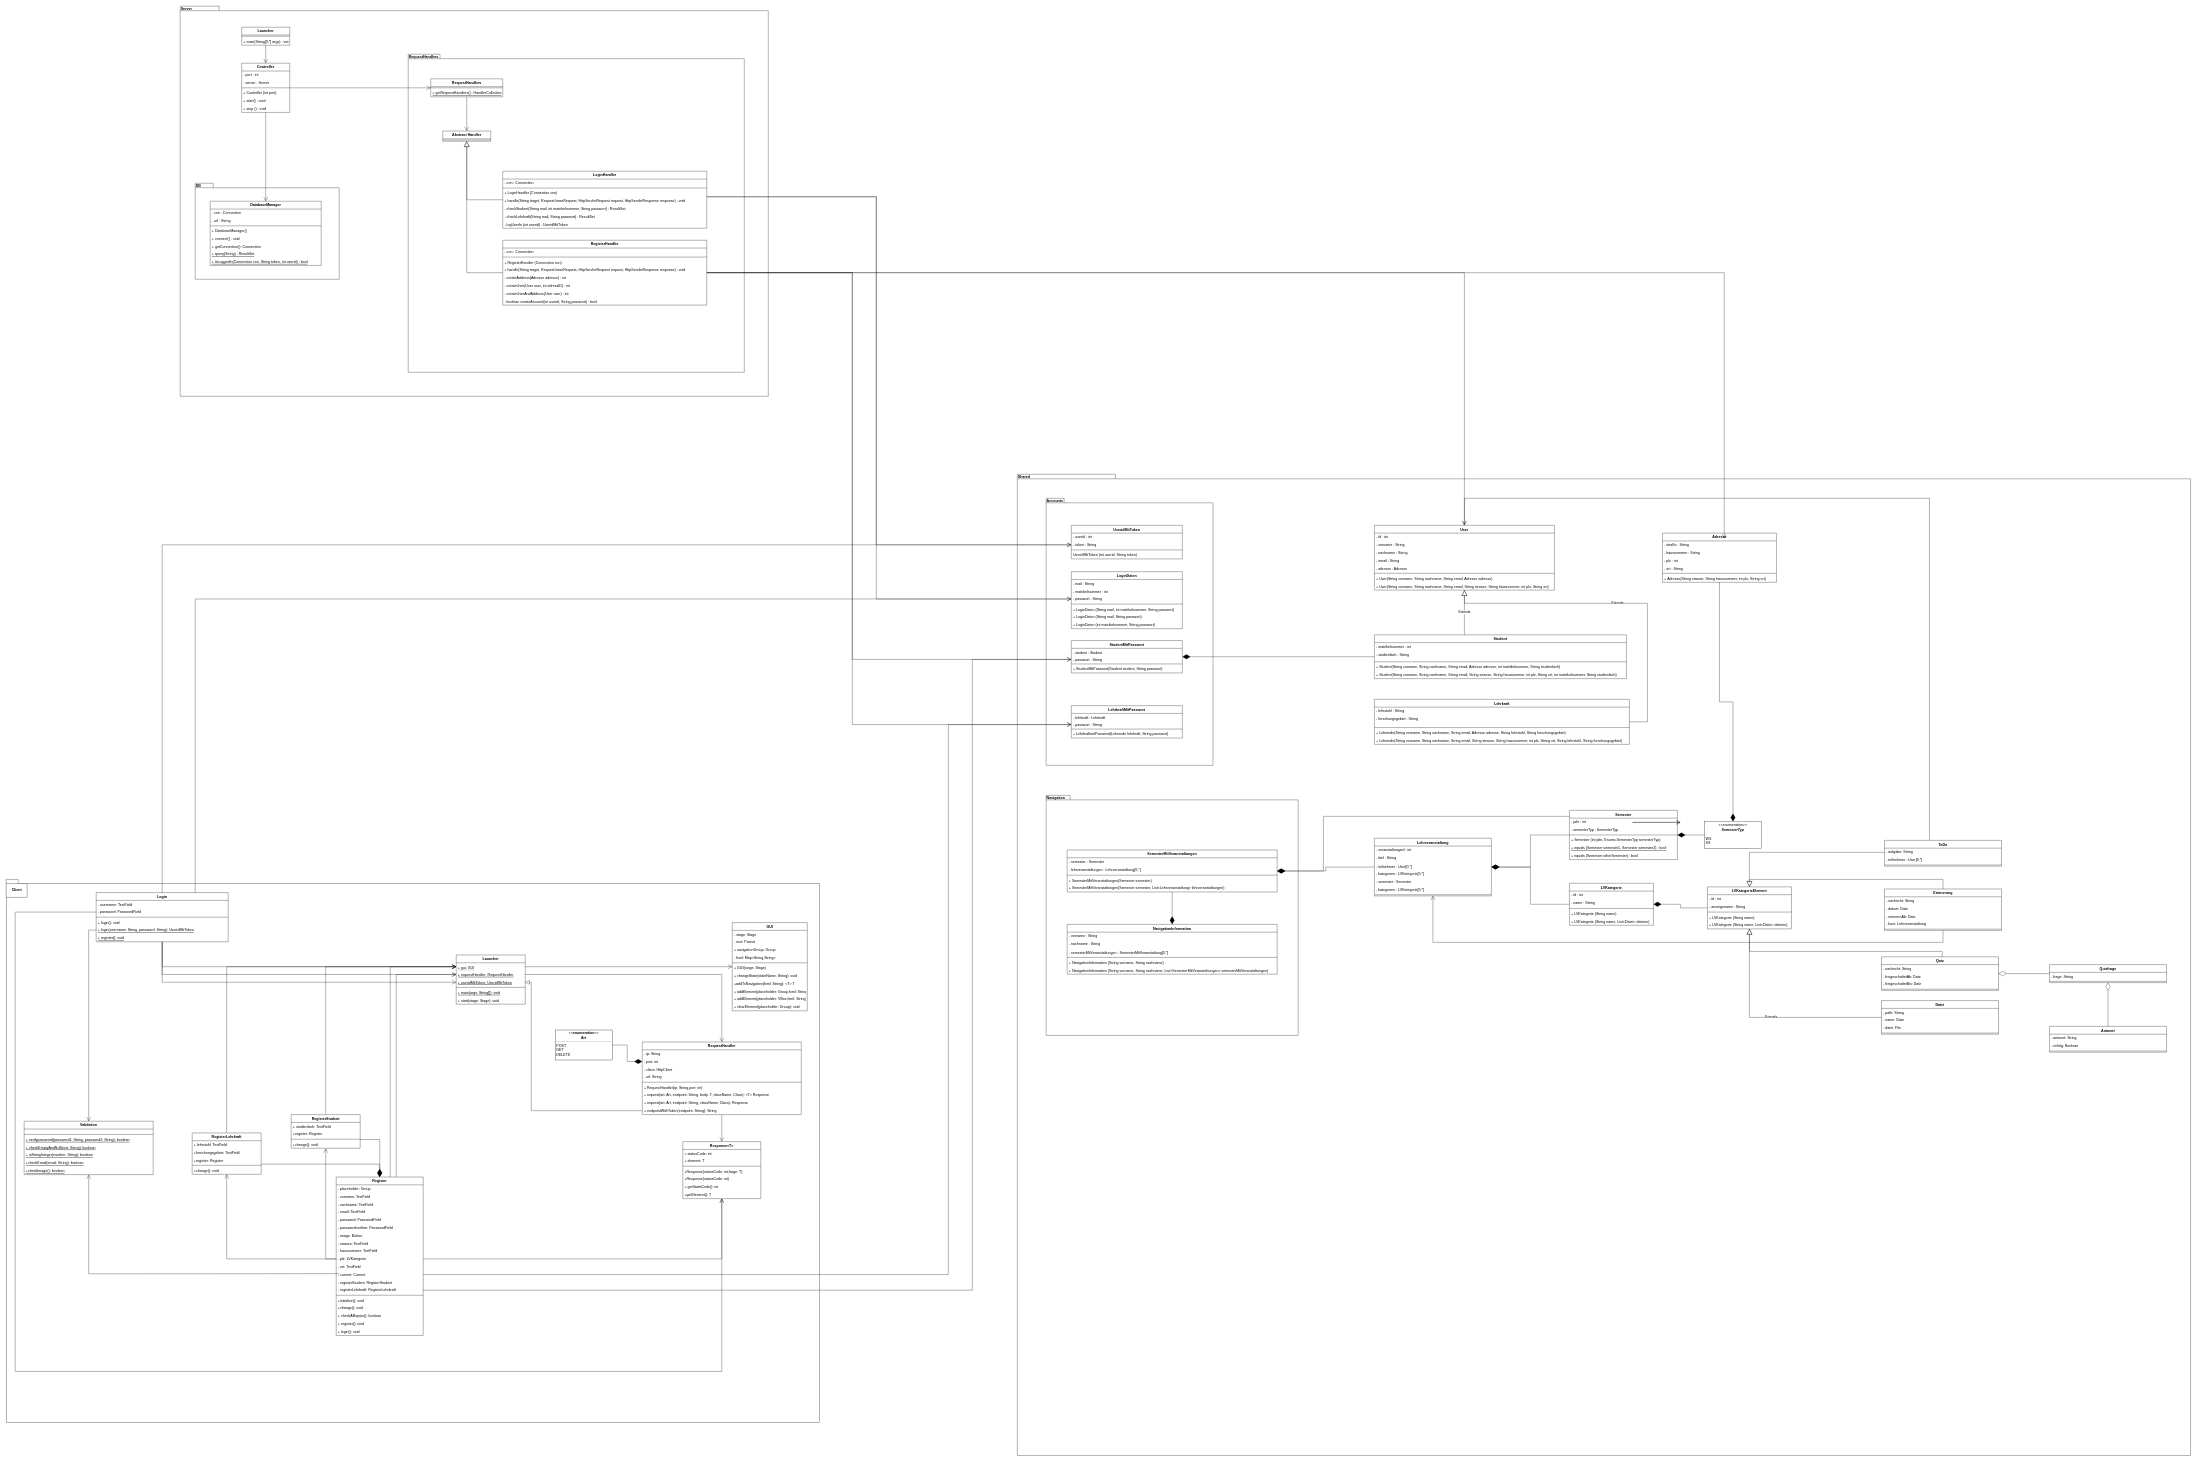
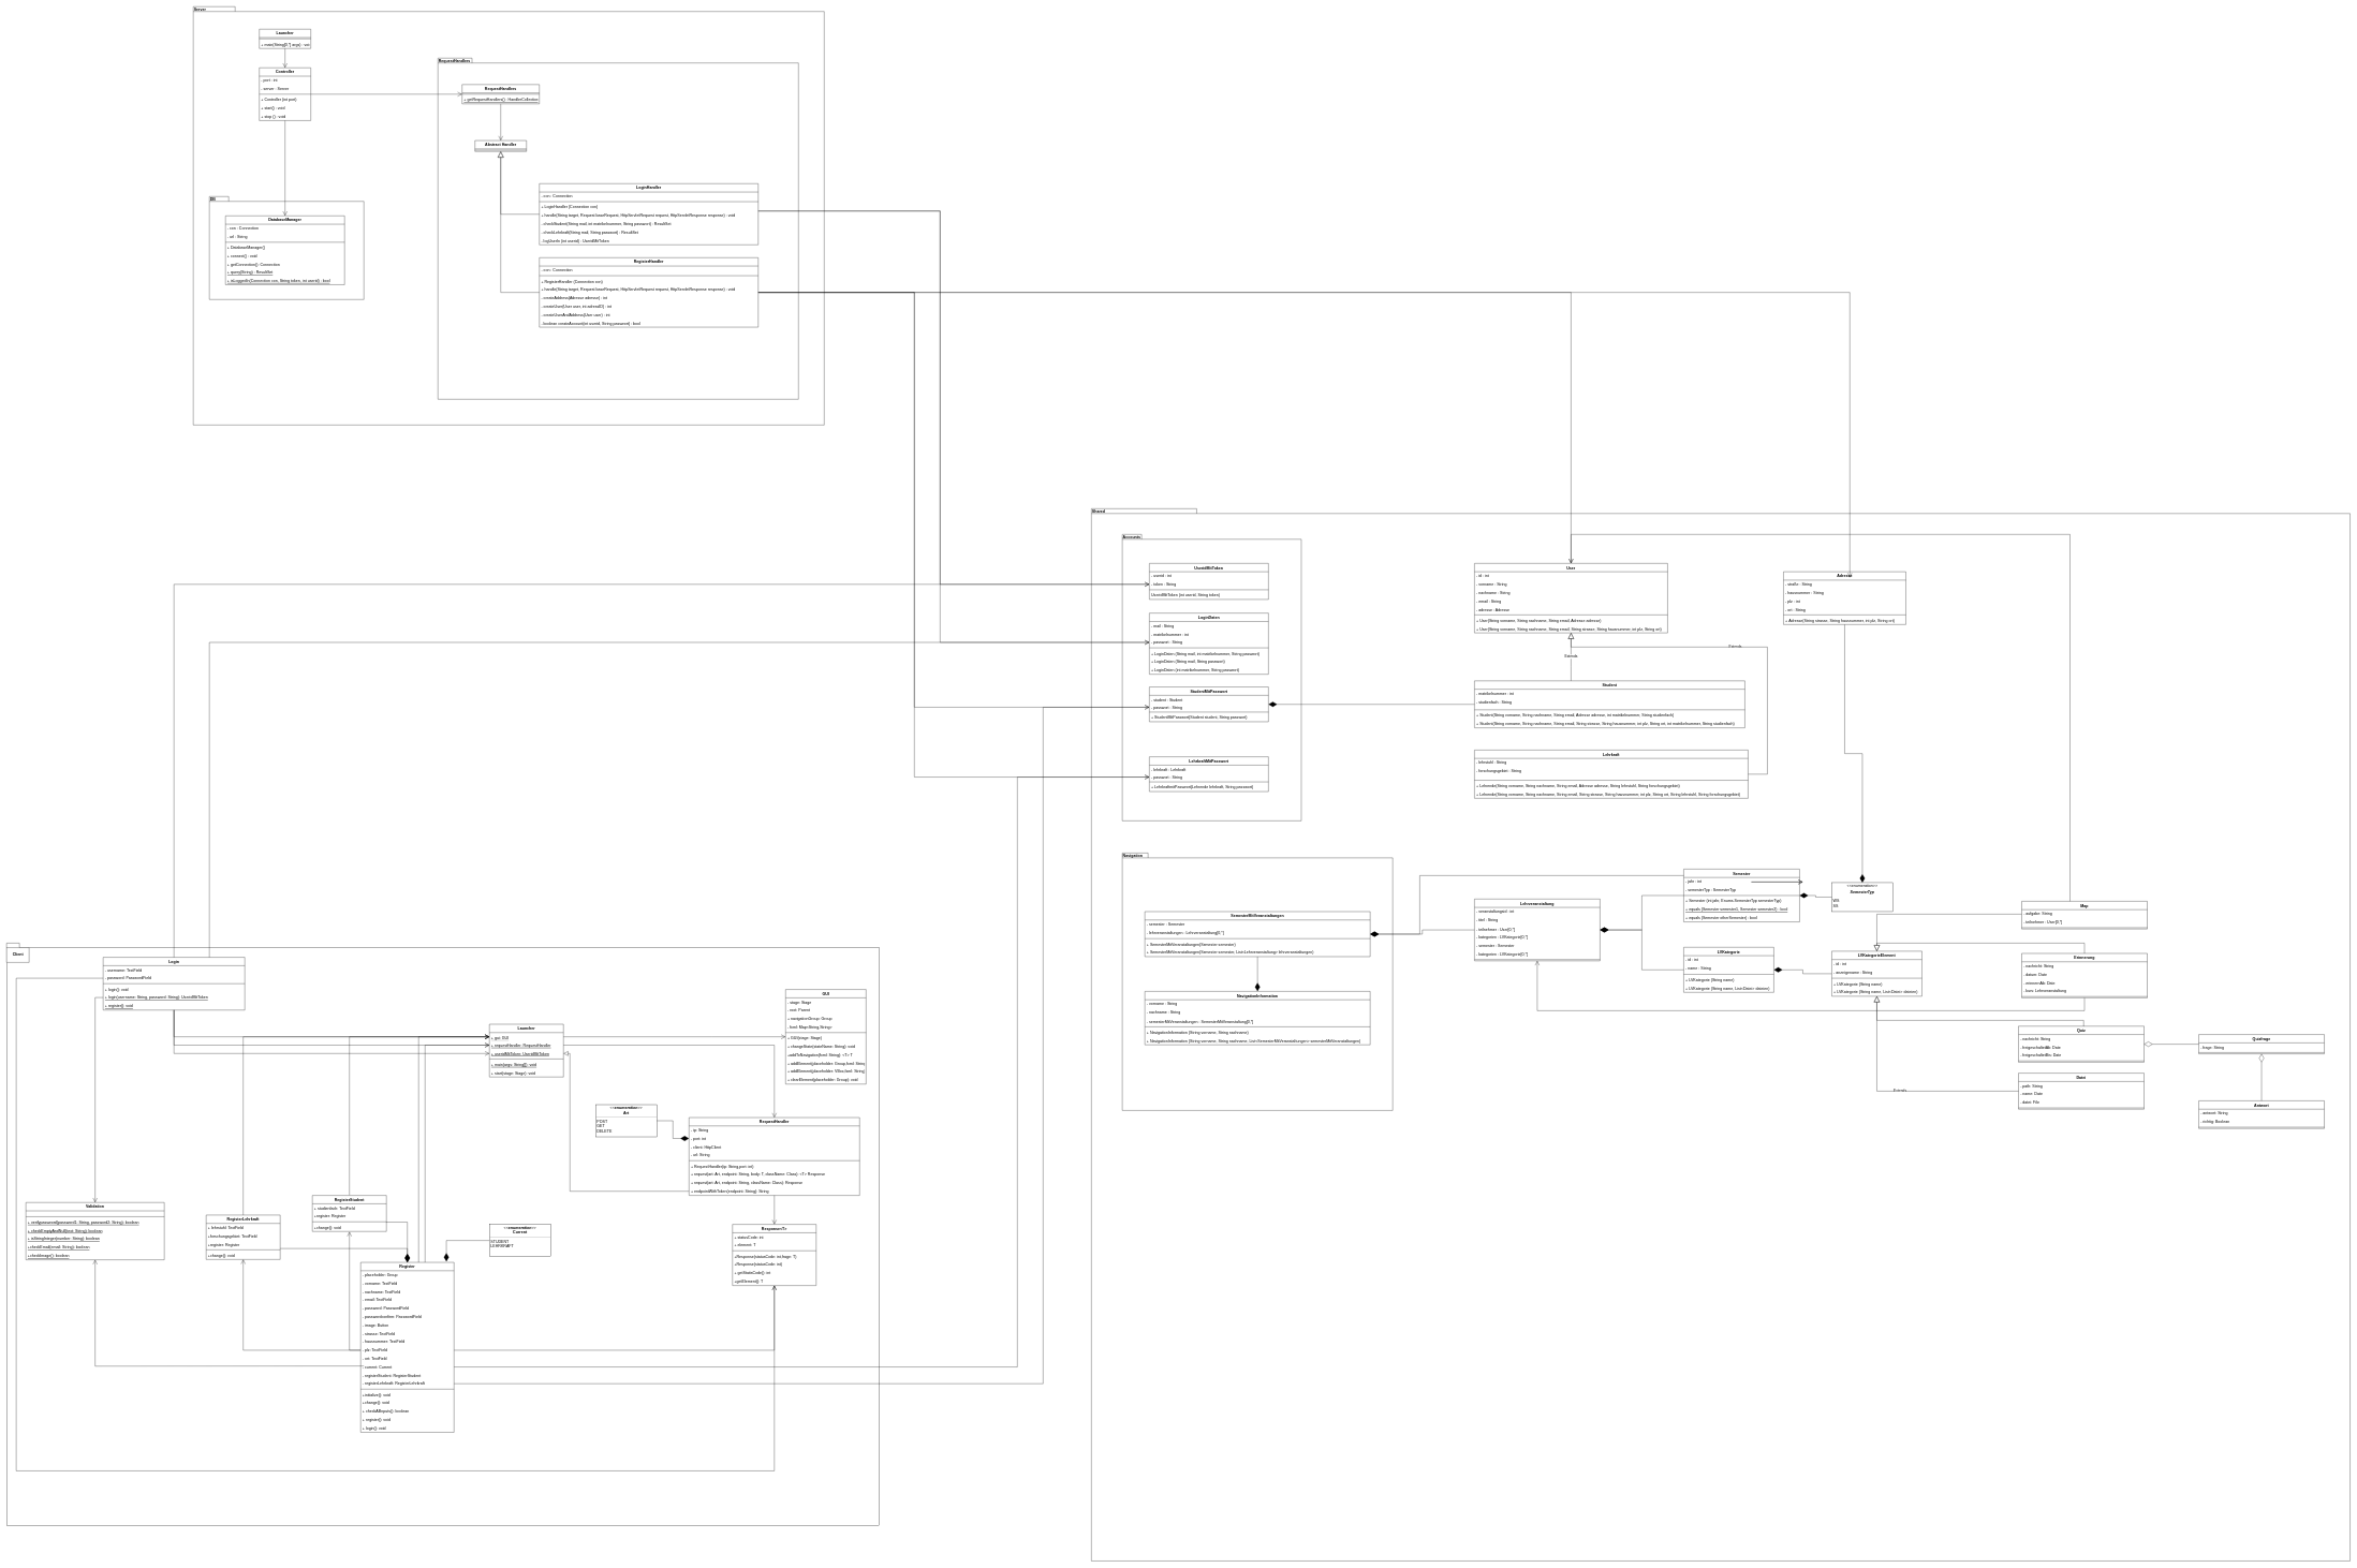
- <mxCell id="195" value="&lt;p style=&quot;margin: 0px ; margin-top: 4px ; text-align: center&quot;&gt;&lt;i&gt;&amp;lt;&amp;lt;enumeration&amp;gt;&amp;gt;&lt;/i&gt;&lt;br&gt;&lt;/p&gt;&lt;p style=&quot;margin: 0px ; margin-top: 4px ; text-align: center&quot;&gt;&lt;i&gt;&lt;b&gt;SemesterTyp&lt;/b&gt;&lt;/i&gt;&lt;/p&gt;&lt;p style=&quot;margin: 0px ; margin-left: 4px&quot;&gt;&lt;br&gt;&lt;/p&gt;&lt;p style=&quot;margin: 0px ; margin-left: 4px&quot;&gt;WS&lt;/p&gt;&lt;p style=&quot;margin: 0px ; margin-left: 4px&quot;&gt;SS&lt;/p&gt;" style="verticalAlign=top;align=left;overflow=fill;fontSize=12;fontFamily=Helvetica;html=1;" parent="1" vertex="1"><mxGeometry x="5680" y="2737" width="190" height="90" as="geometry" /></mxCell>
+ <mxCell id="195" value="&lt;p style=&quot;margin: 0px ; margin-top: 4px ; text-align: center&quot;&gt;&lt;i&gt;&amp;lt;&amp;lt;enumeration&amp;gt;&amp;gt;&lt;/i&gt;&lt;br&gt;&lt;/p&gt;&lt;p style=&quot;margin: 0px ; margin-top: 4px ; text-align: center&quot;&gt;&lt;i&gt;&lt;b&gt;SemesterTyp&lt;/b&gt;&lt;/i&gt;&lt;/p&gt;&lt;p style=&quot;margin: 0px ; margin-left: 4px&quot;&gt;&lt;br&gt;&lt;/p&gt;&lt;p style=&quot;margin: 0px ; margin-left: 4px&quot;&gt;WS&lt;/p&gt;&lt;p style=&quot;margin: 0px ; margin-left: 4px&quot;&gt;SS&lt;/p&gt;" style="verticalAlign=top;align=left;overflow=fill;fontSize=12;fontFamily=Helvetica;html=1;" parent="1" vertex="1"><mxGeometry x="5690" y="2742" width="190" height="90" as="geometry" /></mxCell>
- <mxCell id="270" value="ToDo" style="swimlane;fontStyle=1;align=center;verticalAlign=top;childLayout=stackLayout;horizontal=1;startSize=26;horizontalStack=0;resizeParent=1;resizeParentMax=0;resizeLast=0;collapsible=1;marginBottom=0;" vertex="1" parent="1"><mxGeometry x="6280" y="2800" width="390" height="86" as="geometry" /></mxCell>
+ <mxCell id="270" value="Map" style="swimlane;fontStyle=1;align=center;verticalAlign=top;childLayout=stackLayout;horizontal=1;startSize=26;horizontalStack=0;resizeParent=1;resizeParentMax=0;resizeLast=0;collapsible=1;marginBottom=0;" vertex="1" parent="1"><mxGeometry x="6280" y="2800" width="390" height="86" as="geometry" /></mxCell>
+ <mxCell id="82" value="&lt;p style=&quot;margin: 0px ; margin-top: 4px ; text-align: center&quot;&gt;&lt;i&gt;&amp;lt;&amp;lt;&lt;/i&gt;&lt;i&gt;&lt;strong&gt;enumeration&lt;/strong&gt;&amp;gt;&amp;gt;&lt;/i&gt;&lt;br&gt;&lt;b&gt;Current&lt;/b&gt;&lt;/p&gt;&lt;hr size=&quot;1&quot;&gt;&lt;p style=&quot;margin: 0px ; margin-left: 4px&quot;&gt;STUDENT&lt;/p&gt;&lt;p style=&quot;margin: 0px ; margin-left: 4px&quot;&gt;LEHRKRAFT&lt;br&gt;&lt;/p&gt;" style="verticalAlign=top;align=left;overflow=fill;fontSize=12;fontFamily=Helvetica;html=1;strokeColor=#000000;" parent="1" vertex="1"><mxGeometry x="1520" y="3804" width="190" height="100" as="geometry" /></mxCell>
+ <mxCell id="98" value="" style="endArrow=diamondThin;endFill=1;endSize=24;html=1;rounded=0;edgeStyle=orthogonalEdgeStyle;exitX=0;exitY=0.5;exitDx=0;exitDy=0;entryX=0.918;entryY=-0.005;entryDx=0;entryDy=0;entryPerimeter=0;" parent="1" source="82" target="61" edge="1"><mxGeometry width="160" relative="1" as="geometry"><mxPoint x="1510" y="4034" as="sourcePoint" /><mxPoint x="1670" y="4034" as="targetPoint" /></mxGeometry></mxCell>
- <mxCell id="71" value="- plz: LVKategorie" style="text;strokeColor=none;fillColor=none;align=left;verticalAlign=top;spacingLeft=4;spacingRight=4;overflow=hidden;rotatable=0;points=[[0,0.5],[1,0.5]];portConstraint=eastwest;" parent="61" vertex="1"><mxGeometry y="260" width="290" height="26" as="geometry" /></mxCell>
+ <mxCell id="71" value="- plz: TextField" style="text;strokeColor=none;fillColor=none;align=left;verticalAlign=top;spacingLeft=4;spacingRight=4;overflow=hidden;rotatable=0;points=[[0,0.5],[1,0.5]];portConstraint=eastwest;" parent="61" vertex="1"><mxGeometry y="260" width="290" height="26" as="geometry" /></mxCell>
